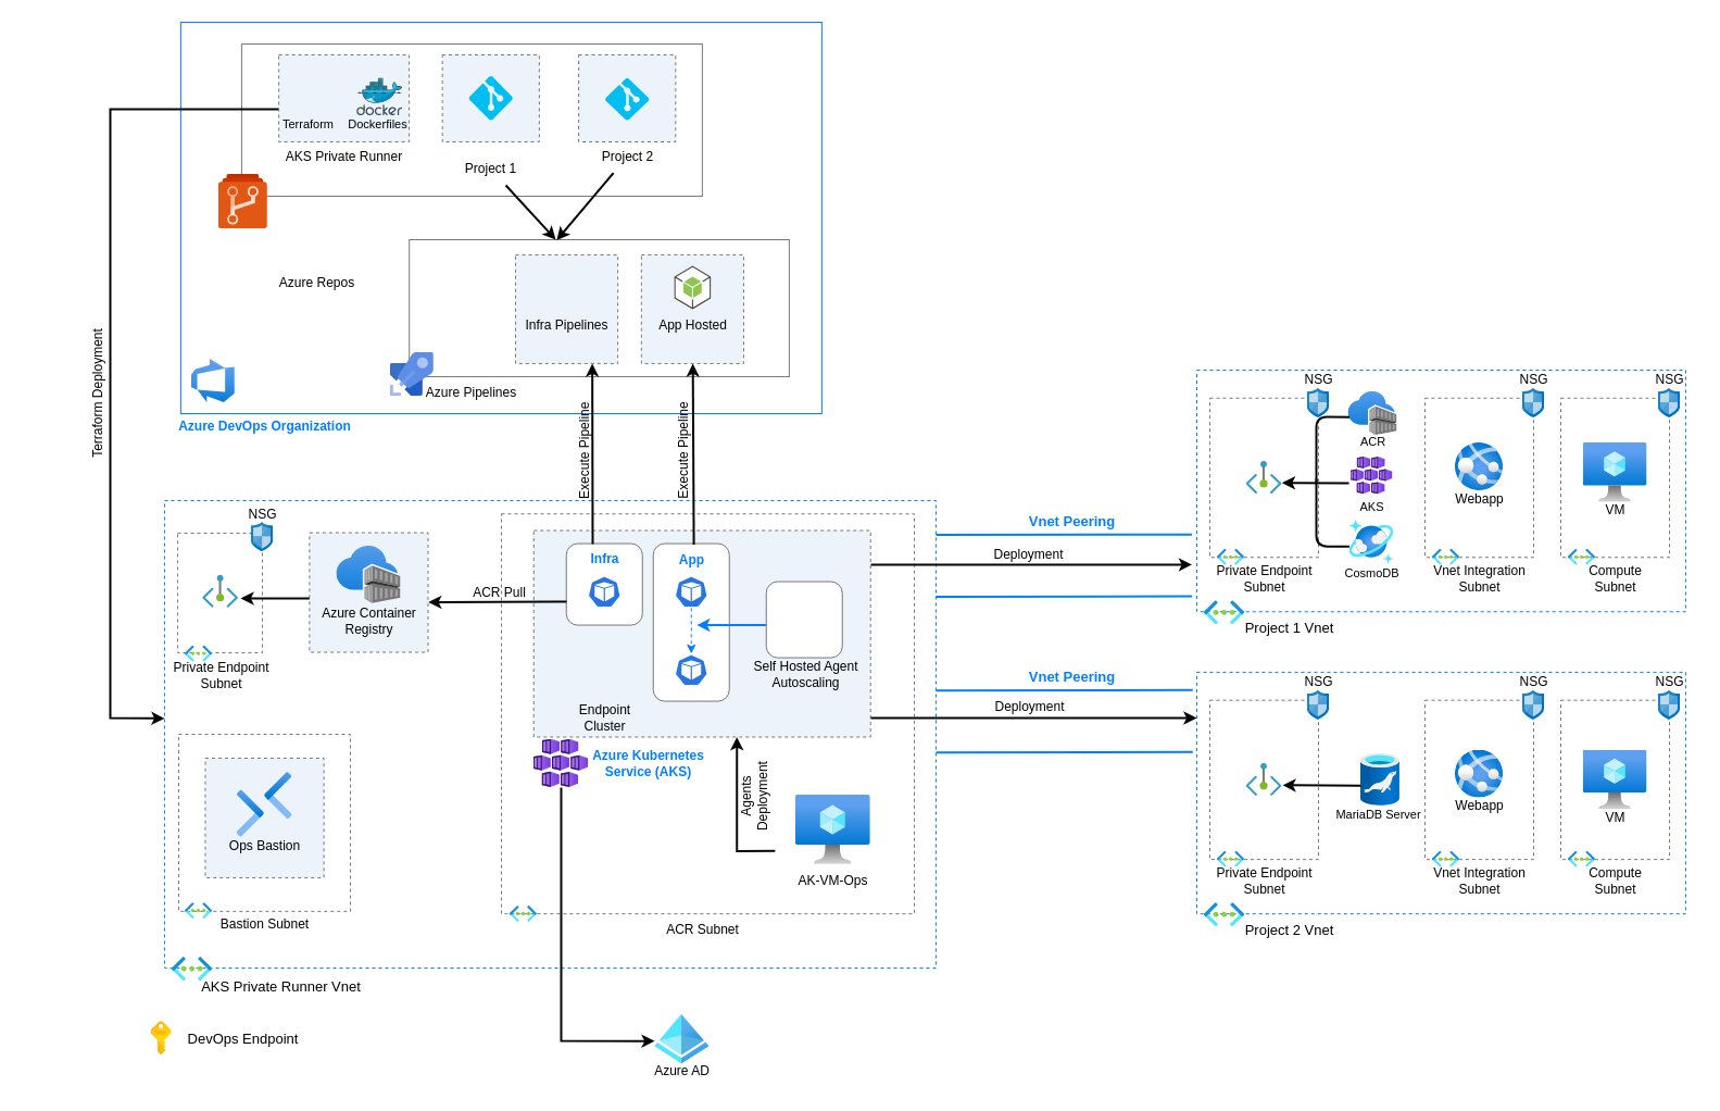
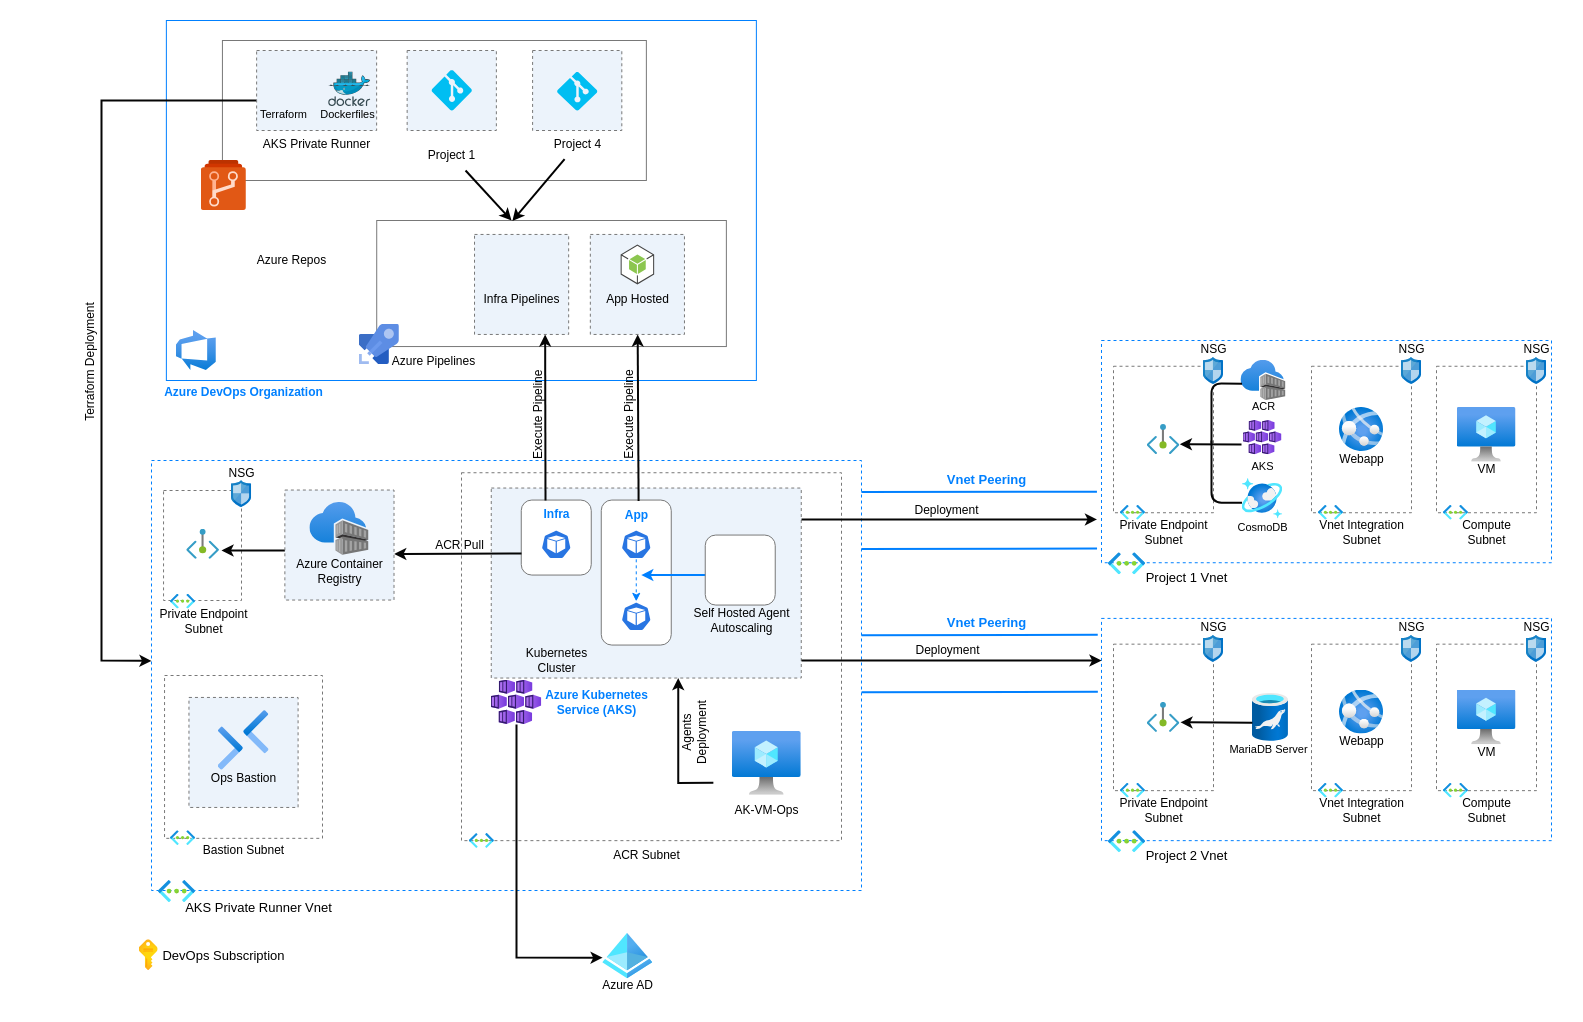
- <mxCell id="86" value="&lt;font style=&quot;&quot; color=&quot;#000000&quot;&gt;Project 2&lt;br&gt;&lt;/font&gt;" style="text;html=1;align=center;verticalAlign=middle;resizable=0;points=[];autosize=1;fontSize=12;fontFamily=Helvetica;" parent="1" vertex="1"><mxGeometry x="541.72" y="128.55" width="70" height="30" as="geometry" /></mxCell>
+ <mxCell id="86" value="&lt;font style=&quot;&quot; color=&quot;#000000&quot;&gt;Project 4&lt;br&gt;&lt;/font&gt;" style="text;html=1;align=center;verticalAlign=middle;resizable=0;points=[];autosize=1;fontSize=12;fontFamily=Helvetica;" parent="1" vertex="1"><mxGeometry x="541.72" y="128.55" width="70" height="30" as="geometry" /></mxCell>
- <mxCell id="40" value="&lt;font color=&quot;#000000&quot;&gt;Endpoint&lt;br&gt;Cluster&lt;br&gt;&lt;/font&gt;" style="text;html=1;align=center;verticalAlign=middle;resizable=0;points=[];autosize=1;fontSize=12;fontFamily=Helvetica;" parent="1" vertex="1"><mxGeometry x="515.75" y="639.54" width="80" height="40" as="geometry" /></mxCell>
+ <mxCell id="40" value="&lt;font color=&quot;#000000&quot;&gt;Kubernetes&lt;br&gt;Cluster&lt;br&gt;&lt;/font&gt;" style="text;html=1;align=center;verticalAlign=middle;resizable=0;points=[];autosize=1;fontSize=12;fontFamily=Helvetica;" parent="1" vertex="1"><mxGeometry x="515.75" y="639.54" width="80" height="40" as="geometry" /></mxCell>
- <mxCell id="22" value="&lt;font style=&quot;font-size: 13px;&quot; color=&quot;#000000&quot;&gt;DevOps Endpoint&lt;/font&gt;" style="text;html=1;align=center;verticalAlign=middle;resizable=0;points=[];autosize=1;strokeColor=none;fillColor=none;fontSize=12;fontFamily=Helvetica;fontColor=#787878;" parent="1" vertex="1"><mxGeometry x="147.59" y="940" width="150" height="30" as="geometry" /></mxCell>
+ <mxCell id="22" value="&lt;font style=&quot;font-size: 13px;&quot; color=&quot;#000000&quot;&gt;DevOps Subscription&lt;/font&gt;" style="text;html=1;align=center;verticalAlign=middle;resizable=0;points=[];autosize=1;strokeColor=none;fillColor=none;fontSize=12;fontFamily=Helvetica;fontColor=#787878;" parent="1" vertex="1"><mxGeometry x="147.59" y="940" width="150" height="30" as="geometry" /></mxCell>
